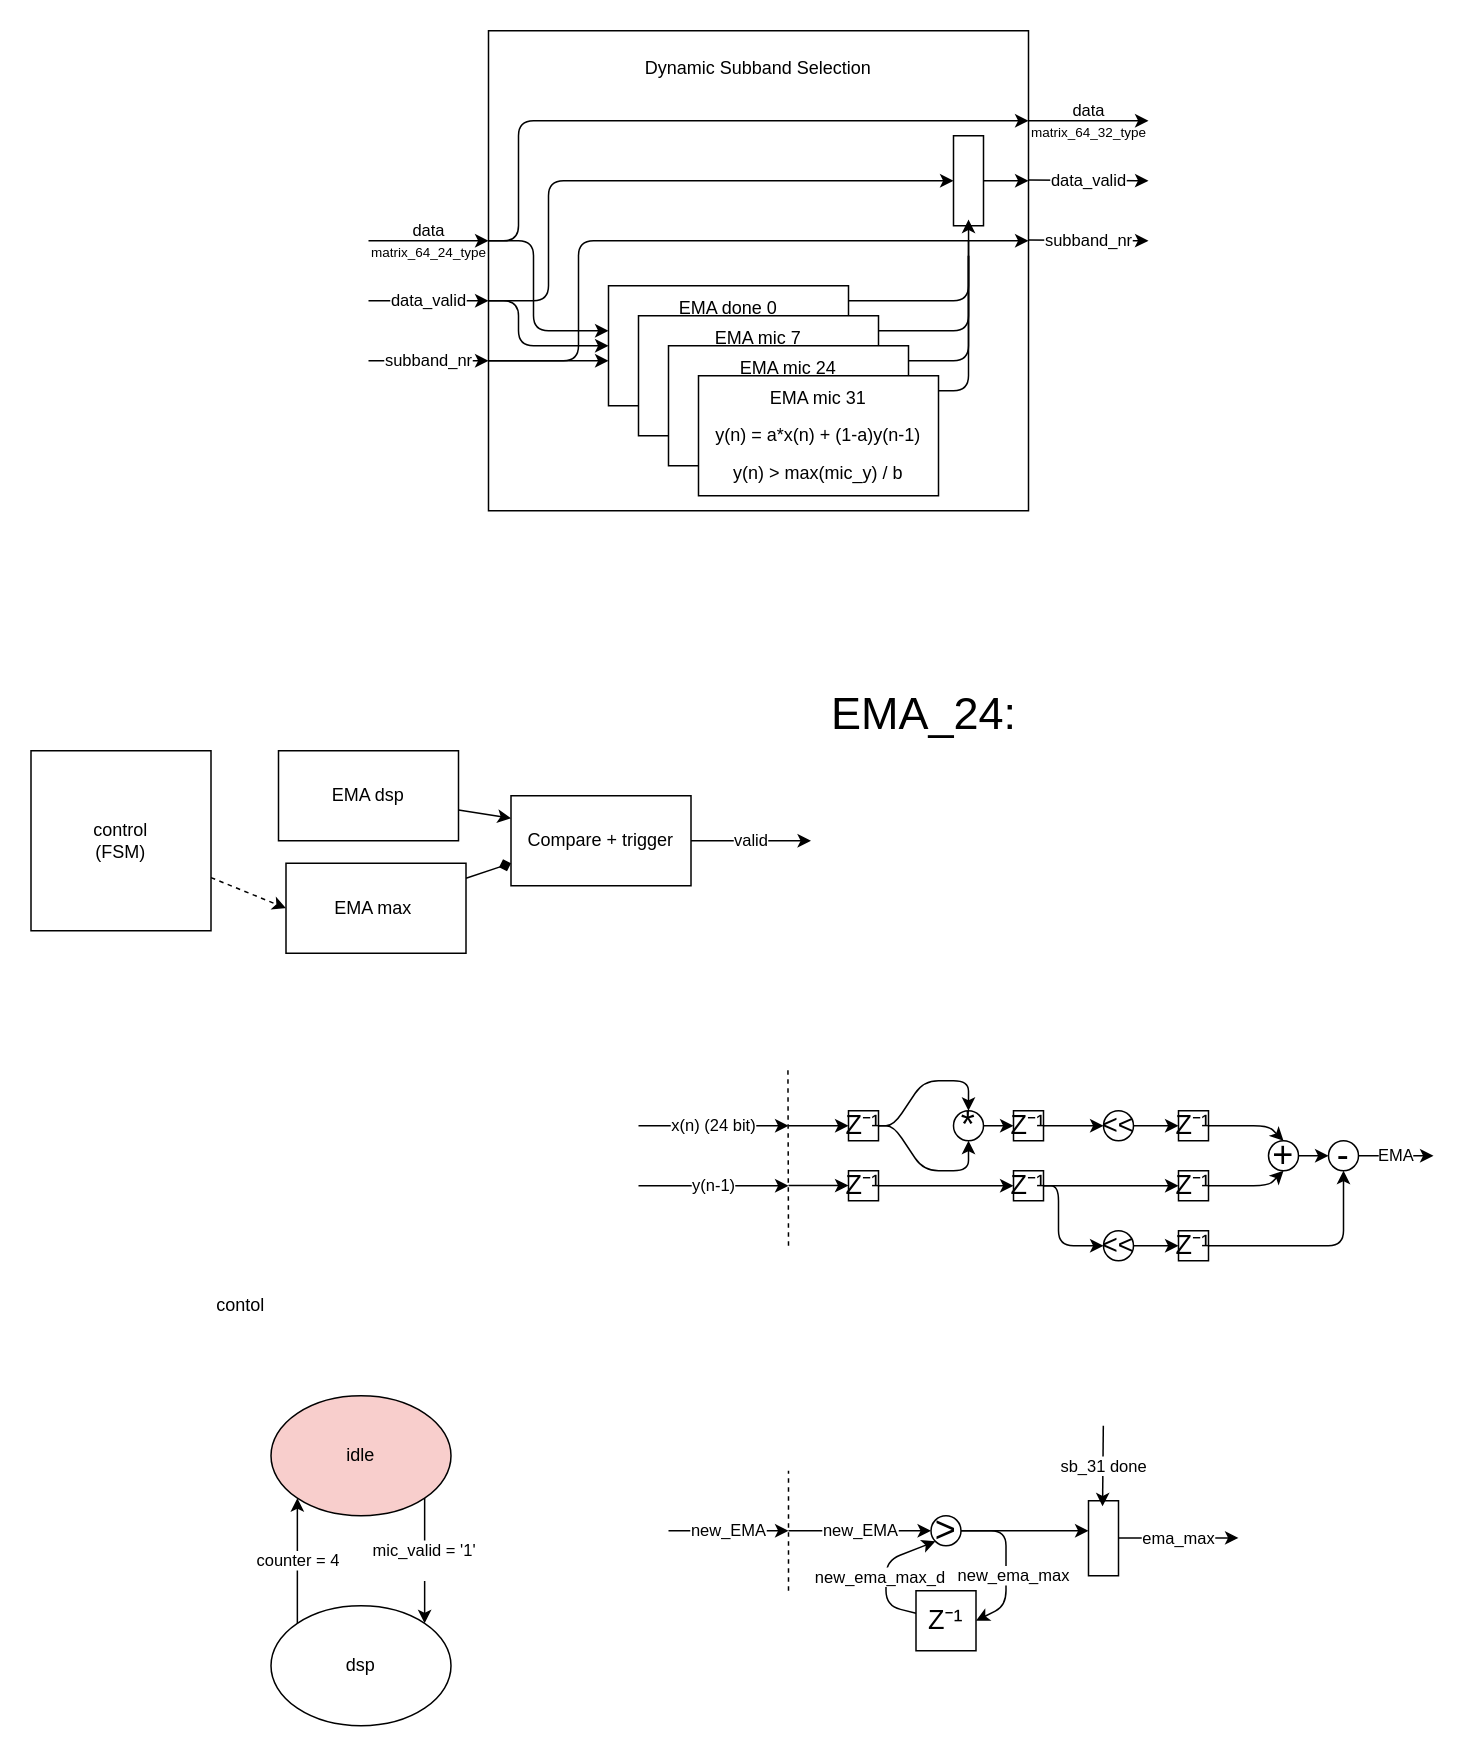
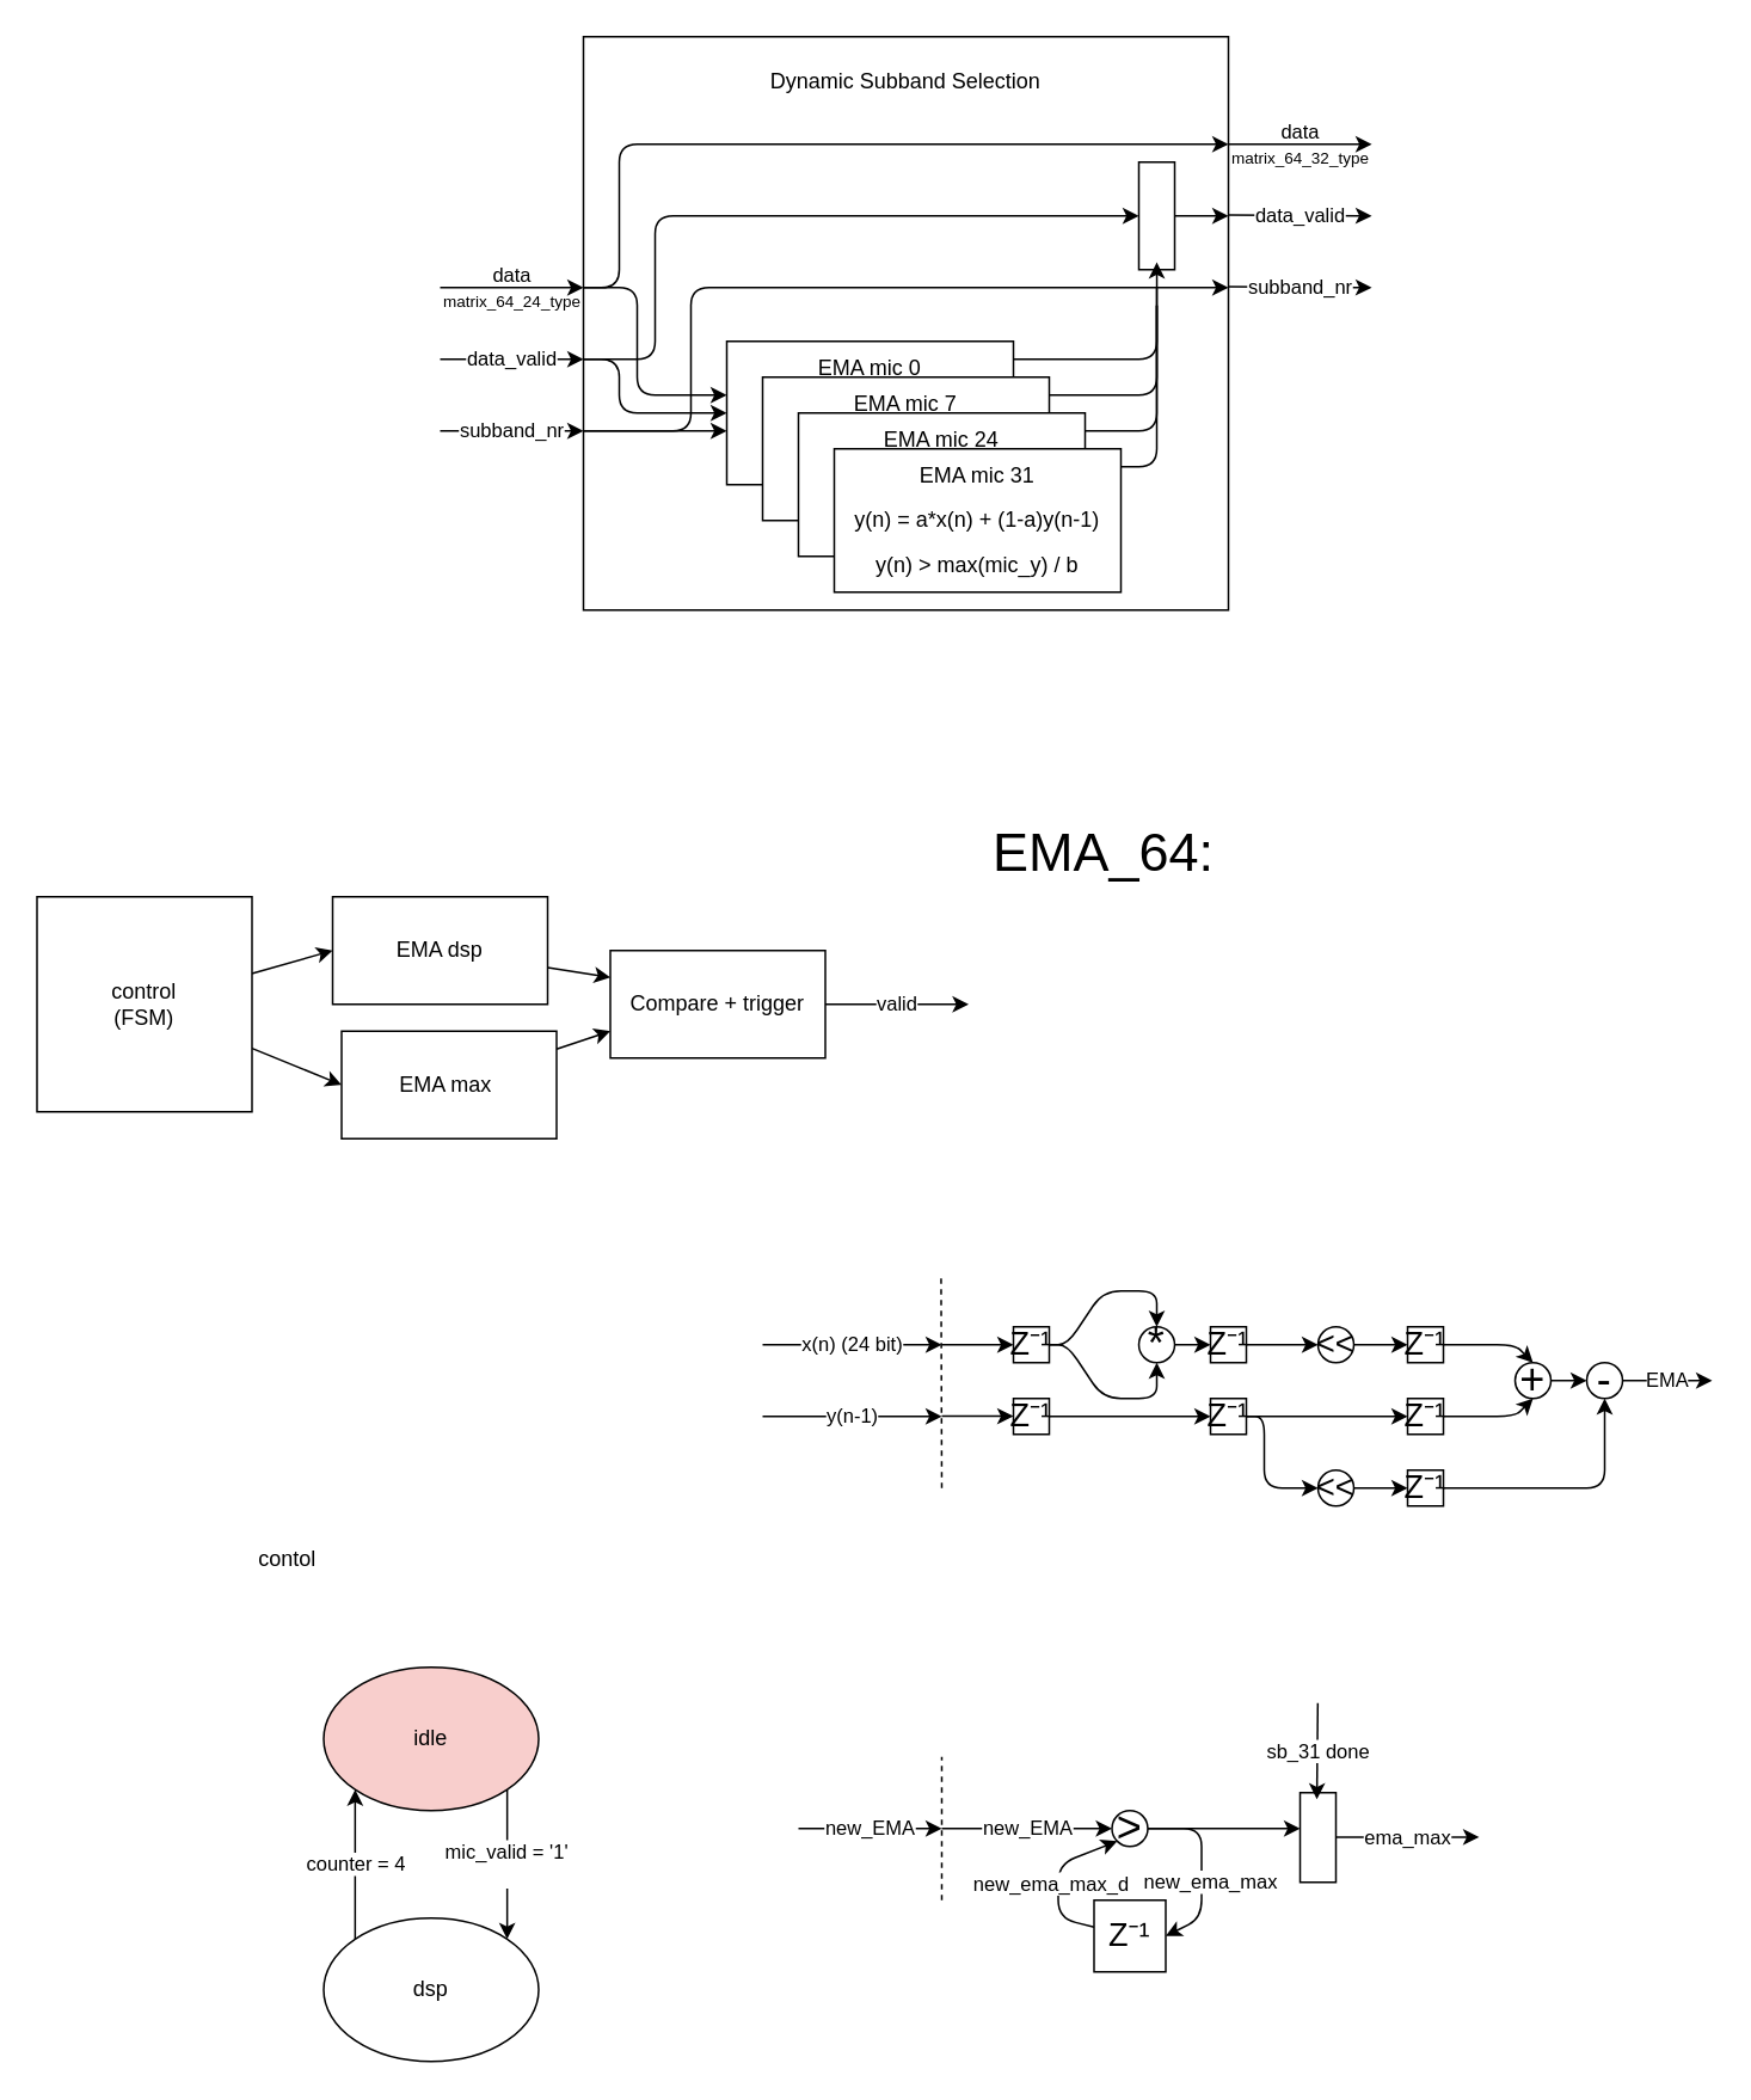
- <mxCell id="58" value="EMA done 0" style="text;html=1;align=center;verticalAlign=middle;whiteSpace=wrap;rounded=0;" parent="57" vertex="1"><mxGeometry width="160" height="30" as="geometry" /></mxCell>
+ <mxCell id="58" value="EMA mic 0" style="text;html=1;align=center;verticalAlign=middle;whiteSpace=wrap;rounded=0;" parent="57" vertex="1"><mxGeometry width="160" height="30" as="geometry" /></mxCell>
- <mxCell id="85" value="&lt;font style=&quot;font-size: 30px;&quot;&gt;EMA_24:&lt;/font&gt;" style="text;html=1;align=center;verticalAlign=middle;resizable=0;points=[];autosize=1;strokeColor=none;fillColor=none;" parent="1" vertex="1"><mxGeometry x="540" y="450" width="150" height="50" as="geometry" /></mxCell>
+ <mxCell id="85" value="&lt;font style=&quot;font-size: 30px;&quot;&gt;EMA_64:&lt;/font&gt;" style="text;html=1;align=center;verticalAlign=middle;resizable=0;points=[];autosize=1;strokeColor=none;fillColor=none;" parent="1" vertex="1"><mxGeometry x="540" y="450" width="150" height="50" as="geometry" /></mxCell>
+ <mxCell id="76" style="edgeStyle=none;html=1;entryX=0;entryY=0.5;entryDx=0;entryDy=0;" parent="1" source="78" target="80" edge="1"><mxGeometry relative="1" as="geometry" /></mxCell>
- <mxCell id="81" style="edgeStyle=none;html=1;entryX=0;entryY=0.75;entryDx=0;entryDy=0;endArrow=diamond;" parent="1" source="82" target="84" edge="1"><mxGeometry relative="1" as="geometry" /></mxCell>
+ <mxCell id="81" style="edgeStyle=none;html=1;entryX=0;entryY=0.75;entryDx=0;entryDy=0;" parent="1" source="82" target="84" edge="1"><mxGeometry relative="1" as="geometry" /></mxCell>
- <mxCell id="77" style="edgeStyle=none;html=1;entryX=0;entryY=0.5;entryDx=0;entryDy=0;dashed=1;" parent="1" source="78" target="82" edge="1"><mxGeometry relative="1" as="geometry" /></mxCell>
+ <mxCell id="77" style="edgeStyle=none;html=1;entryX=0;entryY=0.5;entryDx=0;entryDy=0;" parent="1" source="78" target="82" edge="1"><mxGeometry relative="1" as="geometry" /></mxCell>
